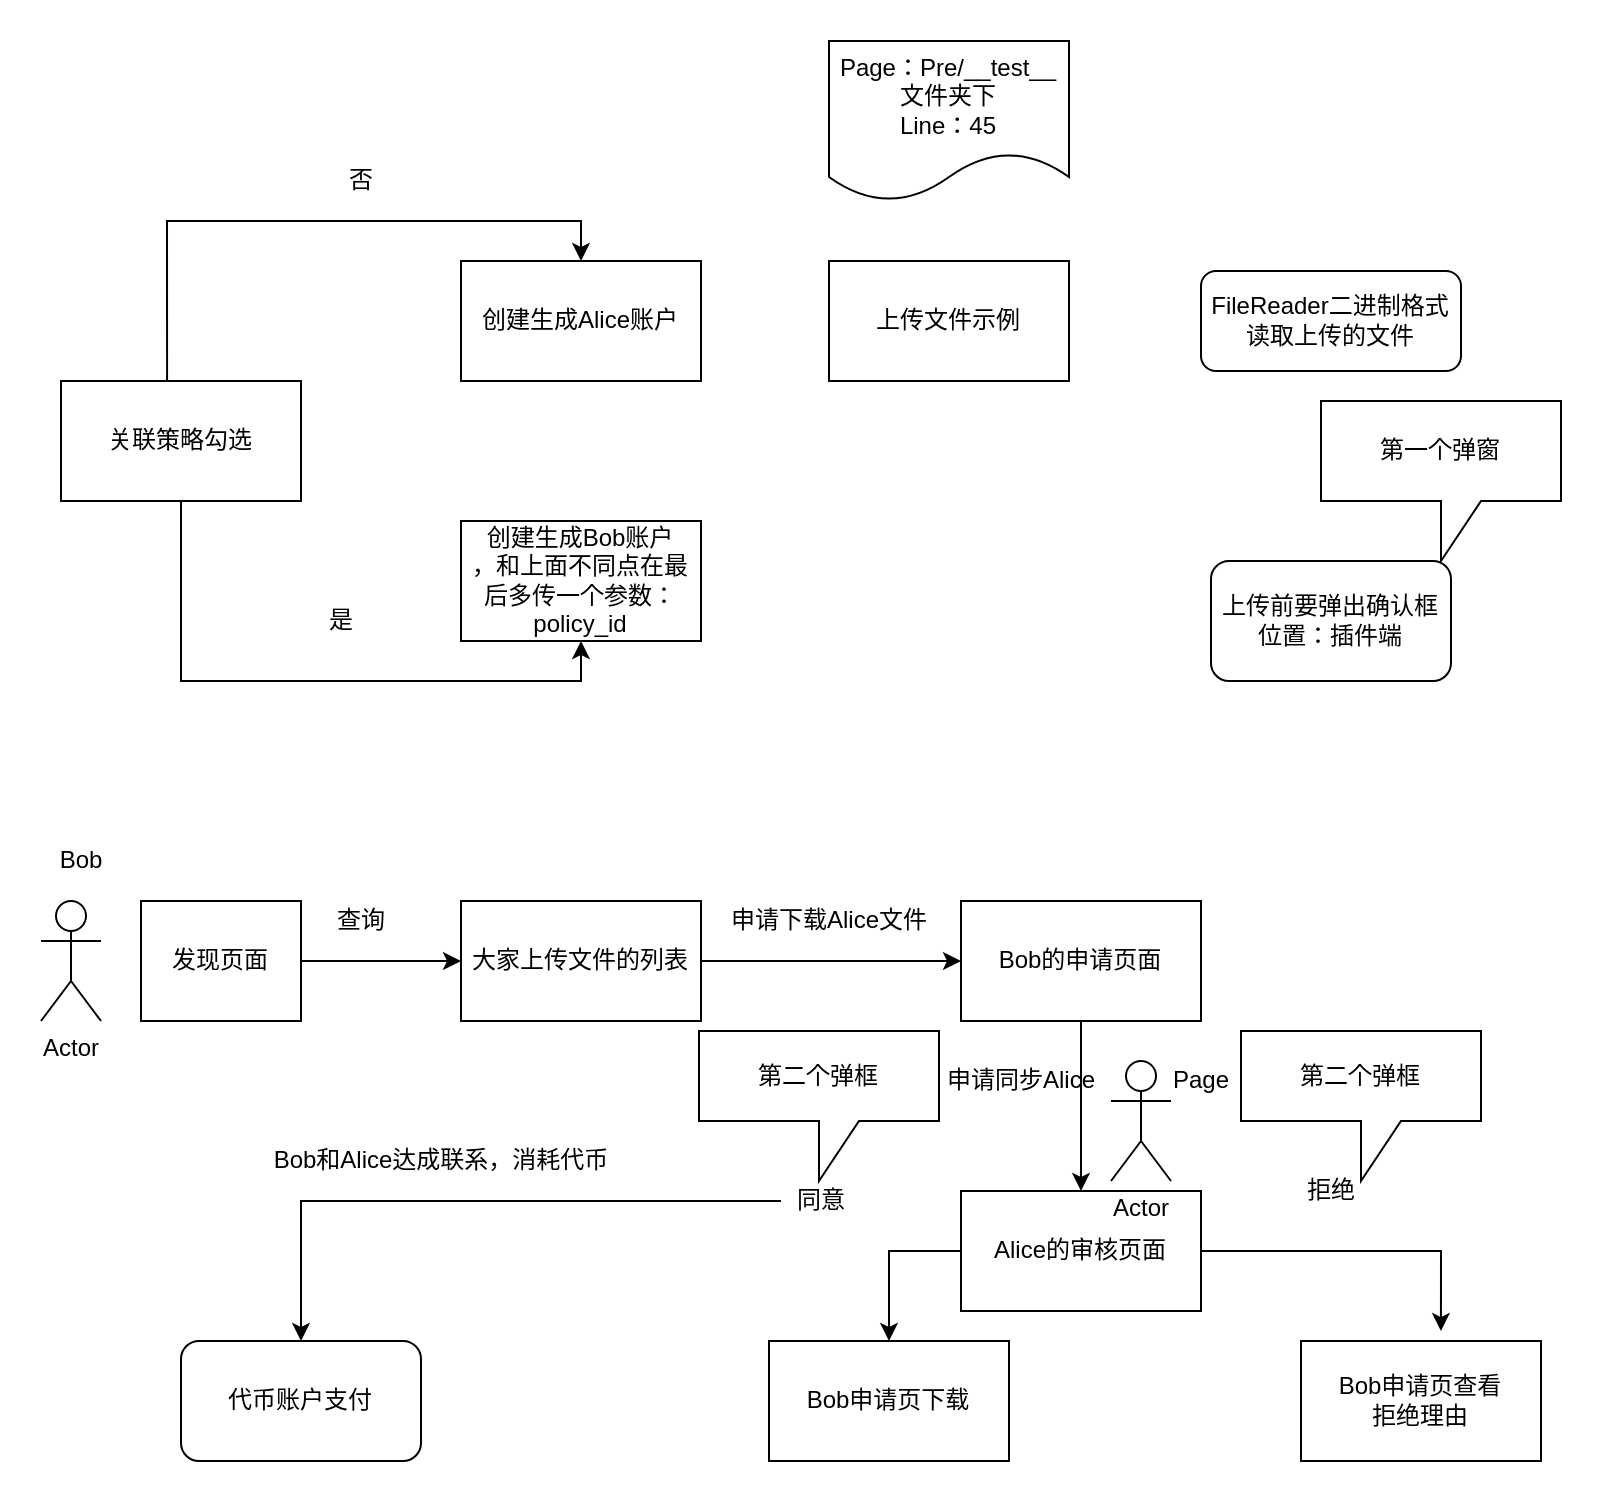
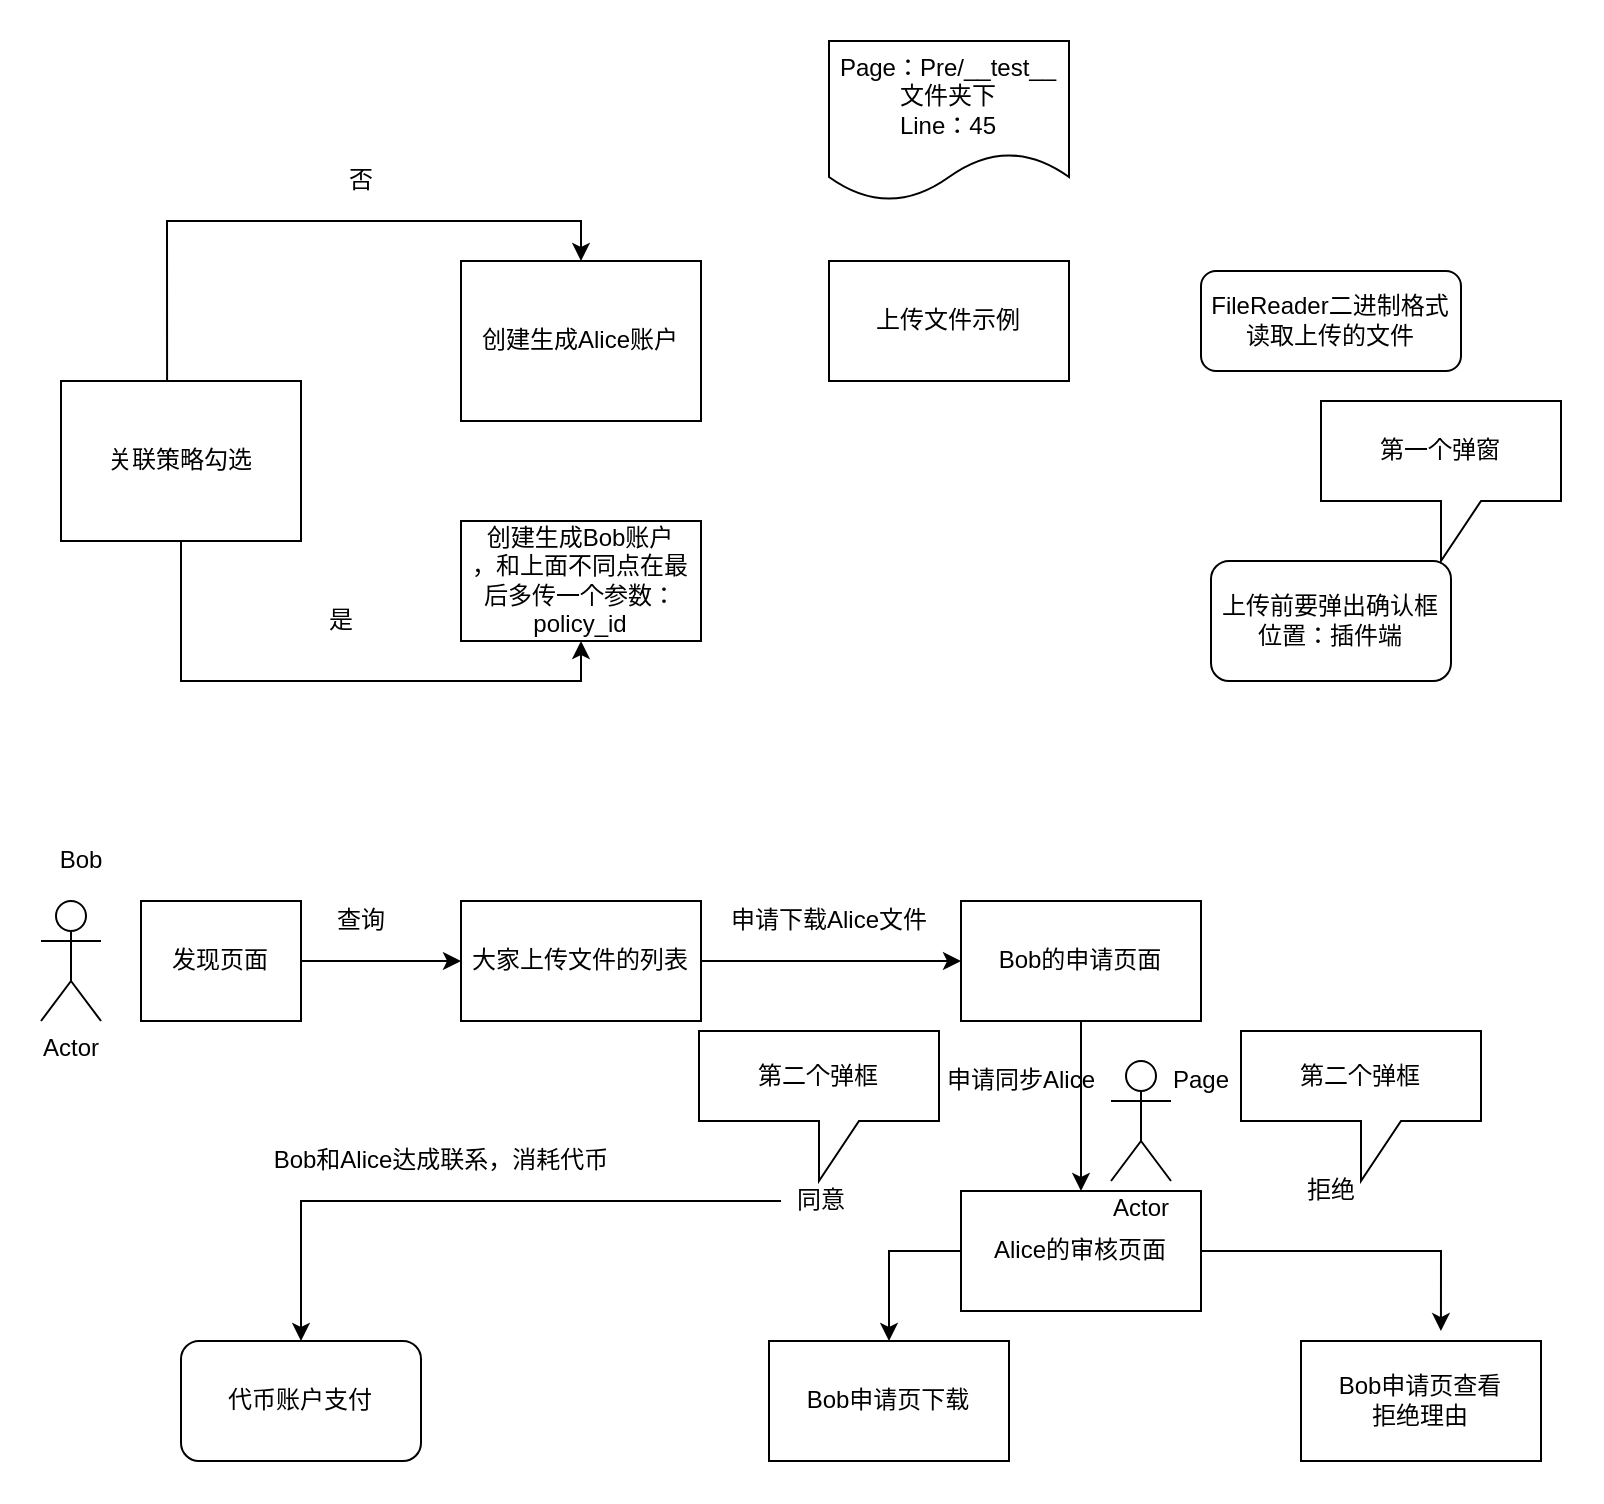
- <mxCell id="5" value="创建生成Alice账户" style="rounded=0;whiteSpace=wrap;html=1;" vertex="1" parent="1"><mxGeometry x="230" y="130" width="120" height="60" as="geometry" /></mxCell>
+ <mxCell id="5" value="创建生成Alice账户" style="rounded=0;whiteSpace=wrap;html=1;" vertex="1" parent="1"><mxGeometry x="230" y="130" width="120" height="80" as="geometry" /></mxCell>
- <mxCell id="4" value="关联策略勾选" style="rounded=0;whiteSpace=wrap;html=1;" vertex="1" parent="1"><mxGeometry x="30" y="190" width="120" height="60" as="geometry" /></mxCell>
+ <mxCell id="4" value="关联策略勾选" style="rounded=0;whiteSpace=wrap;html=1;" vertex="1" parent="1"><mxGeometry x="30" y="190" width="120" height="80" as="geometry" /></mxCell>
